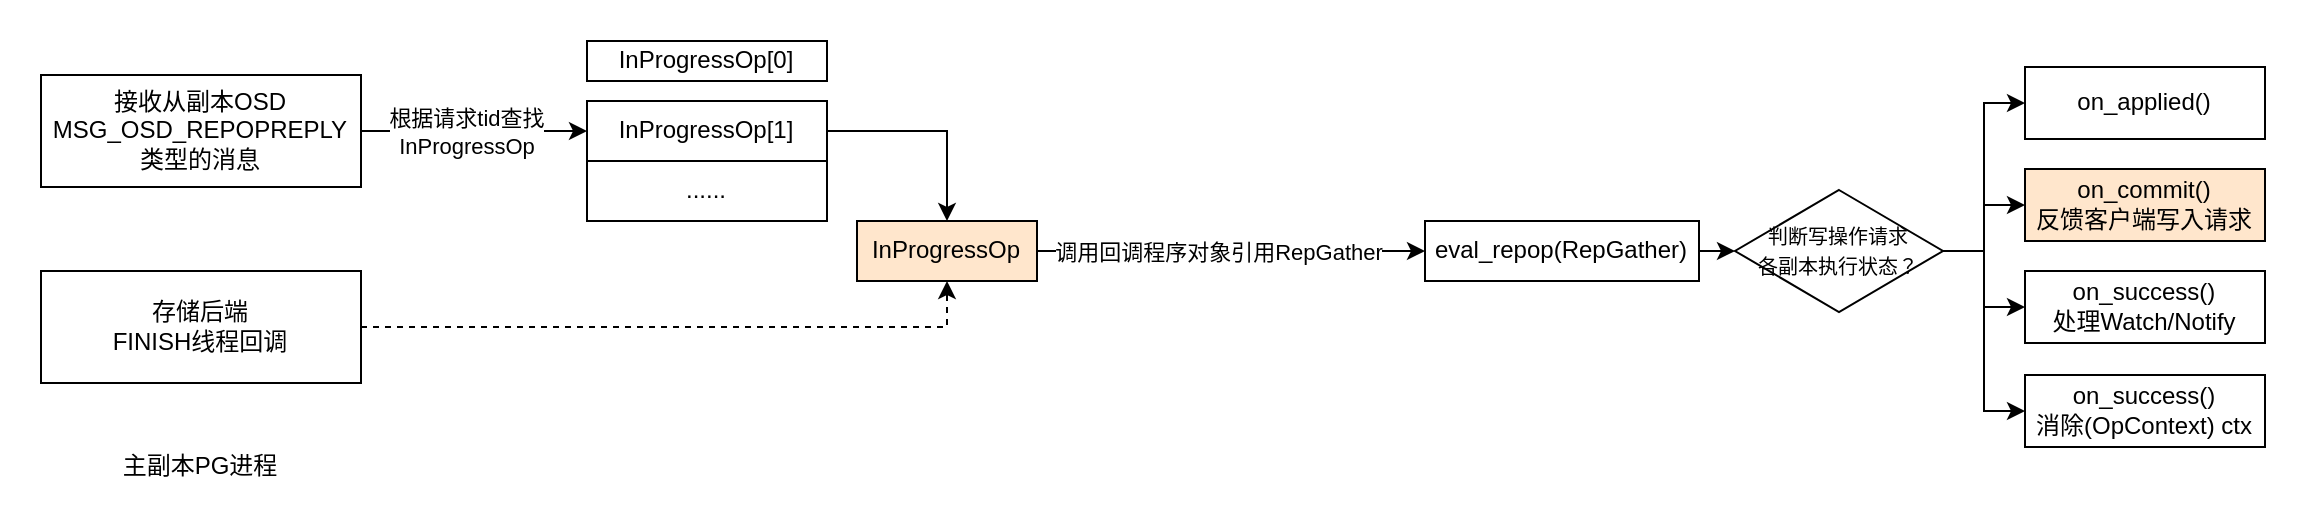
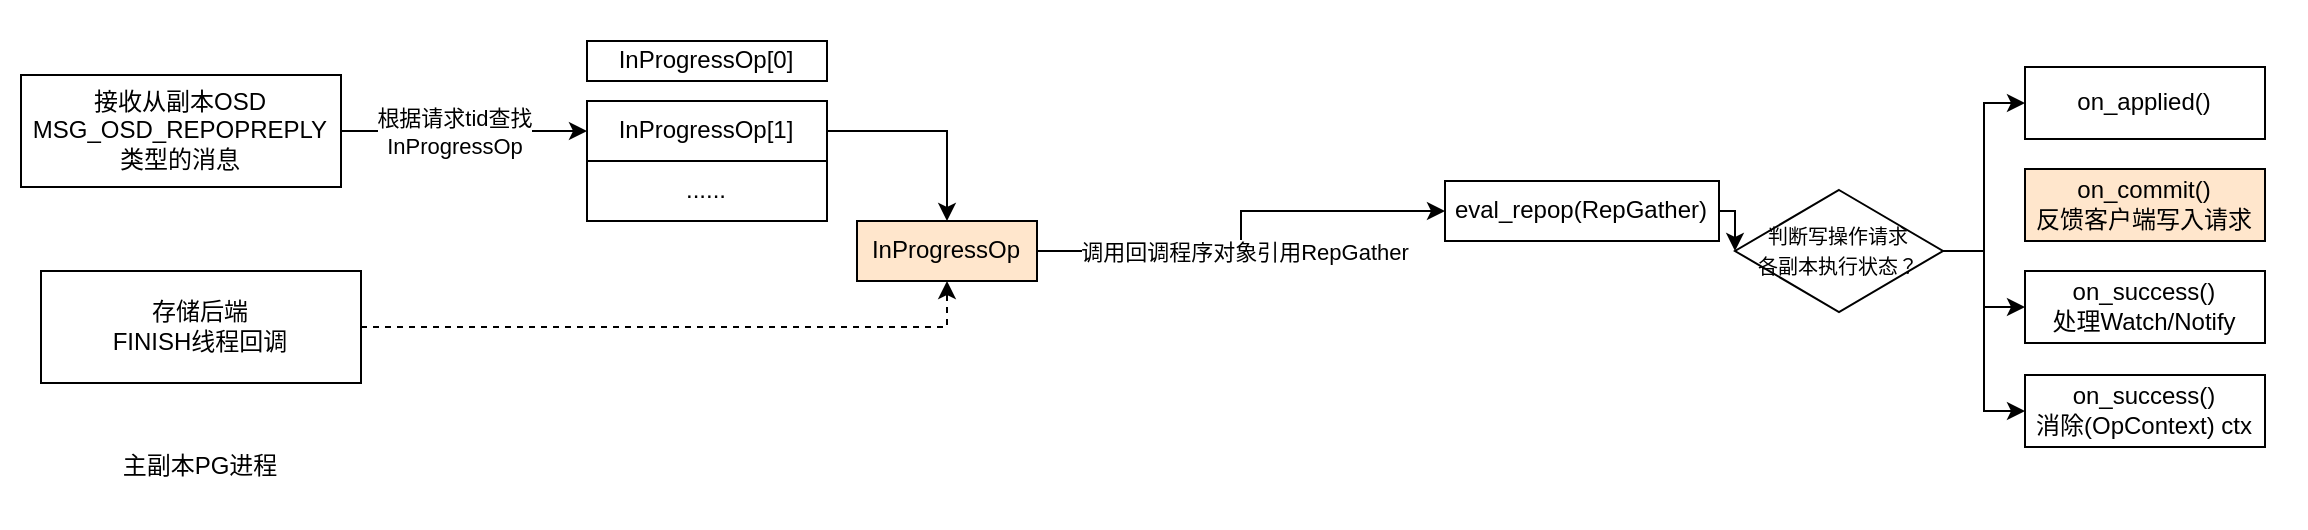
- <mxCell id="4" value="接收从副本OSD&lt;br&gt;MSG_OSD_REPOPREPLY&lt;br&gt;类型的消息" style="rounded=0;whiteSpace=wrap;html=1;" vertex="1" parent="1"><mxGeometry x="20" y="37" width="160" height="56" as="geometry" /></mxCell>
+ <mxCell id="4" value="接收从副本OSD&lt;br&gt;MSG_OSD_REPOPREPLY&lt;br&gt;类型的消息" style="rounded=0;whiteSpace=wrap;html=1;" vertex="1" parent="1"><mxGeometry x="10" y="37" width="160" height="56" as="geometry" /></mxCell>
- <mxCell id="18" style="edgeStyle=orthogonalEdgeStyle;rounded=0;orthogonalLoop=1;jettySize=auto;html=1;exitX=1;exitY=0.5;exitDx=0;exitDy=0;" edge="1" parent="1" source="21" target="23"><mxGeometry relative="1" as="geometry" /></mxCell>
- <mxCell id="16" value="eval_repop(RepGather)" style="rounded=0;whiteSpace=wrap;html=1;" vertex="1" parent="1"><mxGeometry x="712" y="110" width="137" height="30" as="geometry" /></mxCell>
+ <mxCell id="16" value="eval_repop(RepGather)" style="rounded=0;whiteSpace=wrap;html=1;" vertex="1" parent="1"><mxGeometry x="722" y="90" width="137" height="30" as="geometry" /></mxCell>
